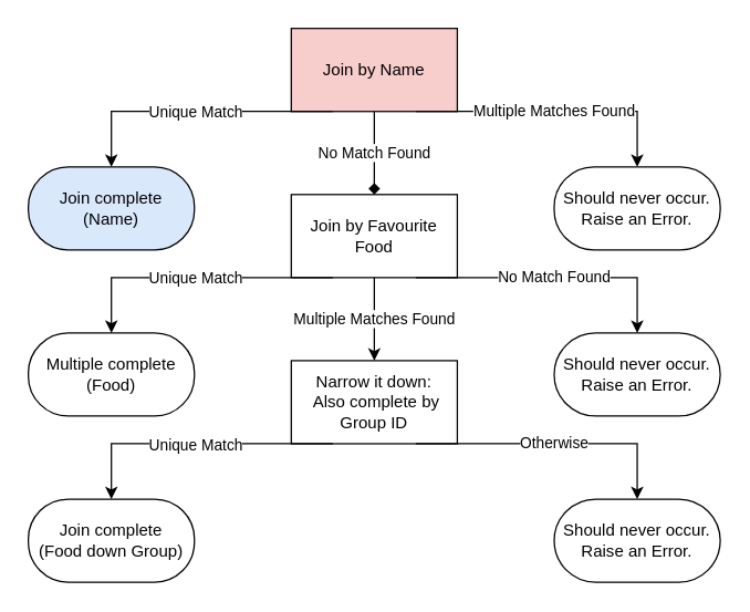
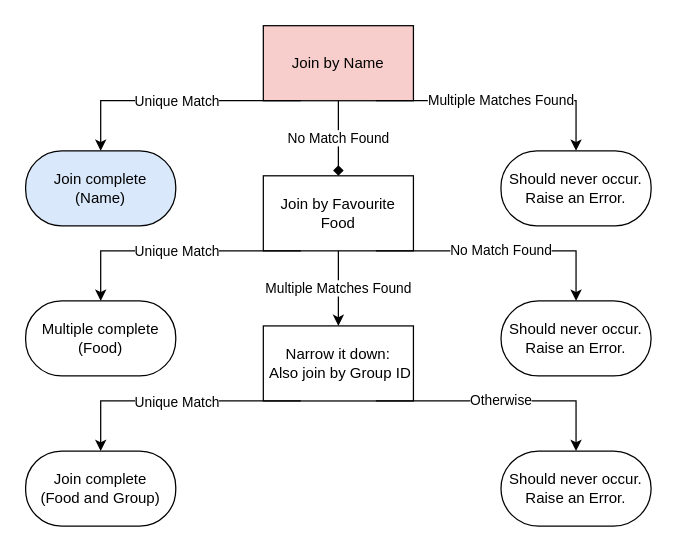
- <mxCell id="15" value="Narrow it down:&lt;br&gt;&amp;nbsp;Also complete by Group ID" style="rounded=0;whiteSpace=wrap;html=1;" parent="1" vertex="1"><mxGeometry x="210" y="260" width="120" height="60" as="geometry" /></mxCell>
+ <mxCell id="15" value="Narrow it down:&lt;br&gt;&amp;nbsp;Also join by Group ID" style="rounded=0;whiteSpace=wrap;html=1;" parent="1" vertex="1"><mxGeometry x="210" y="260" width="120" height="60" as="geometry" /></mxCell>
- <mxCell id="20" value="Join complete&lt;br&gt;(Food down Group)" style="rounded=1;whiteSpace=wrap;html=1;arcSize=48;" parent="1" vertex="1"><mxGeometry x="20" y="360" width="120" height="60" as="geometry" /></mxCell>
+ <mxCell id="20" value="Join complete&lt;br&gt;(Food and Group)" style="rounded=1;whiteSpace=wrap;html=1;arcSize=48;" parent="1" vertex="1"><mxGeometry x="20" y="360" width="120" height="60" as="geometry" /></mxCell>
